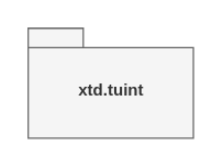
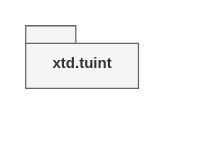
- <mxCell id="2" value="xtd.tuint" style="shape=folder;fontStyle=1;spacingTop=10;tabWidth=40;tabHeight=14;tabPosition=left;html=1;rounded=0;fillColor=#f5f5f5;strokeColor=#666666;fontColor=#333333;" parent="1" vertex="1"><mxGeometry x="20" y="20" width="120" height="80" as="geometry" /></mxCell>
+ <mxCell id="2" value="xtd.tuint" style="shape=folder;fontStyle=1;spacingTop=10;tabWidth=40;tabHeight=14;tabPosition=left;html=1;rounded=0;fillColor=#f5f5f5;strokeColor=#666666;fontColor=#333333;" parent="1" vertex="1"><mxGeometry x="20" y="20" width="90" height="50" as="geometry" /></mxCell>
